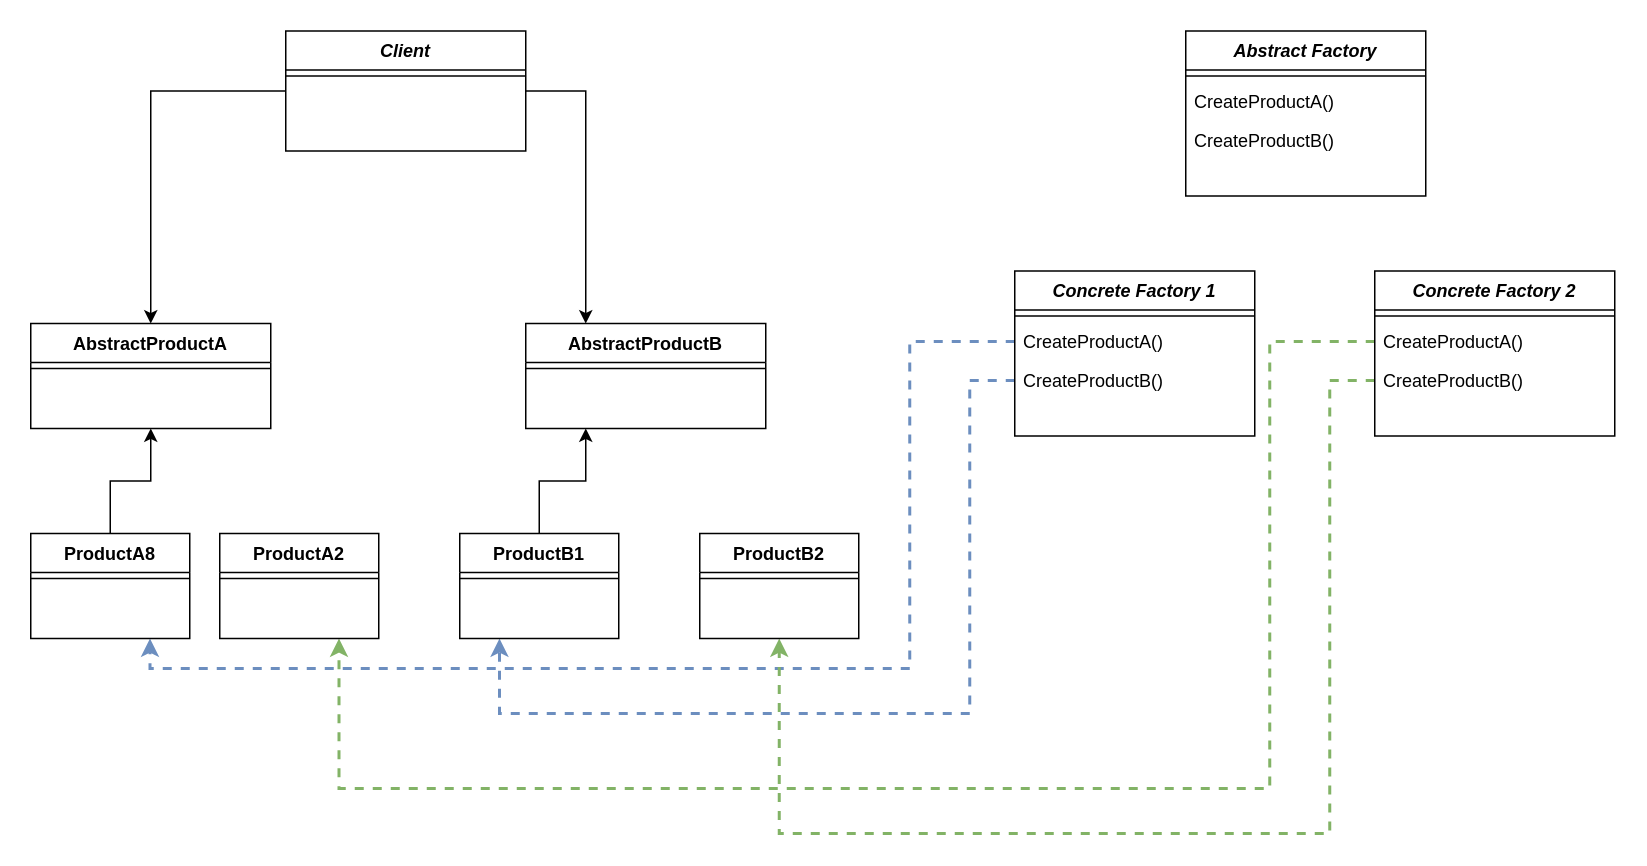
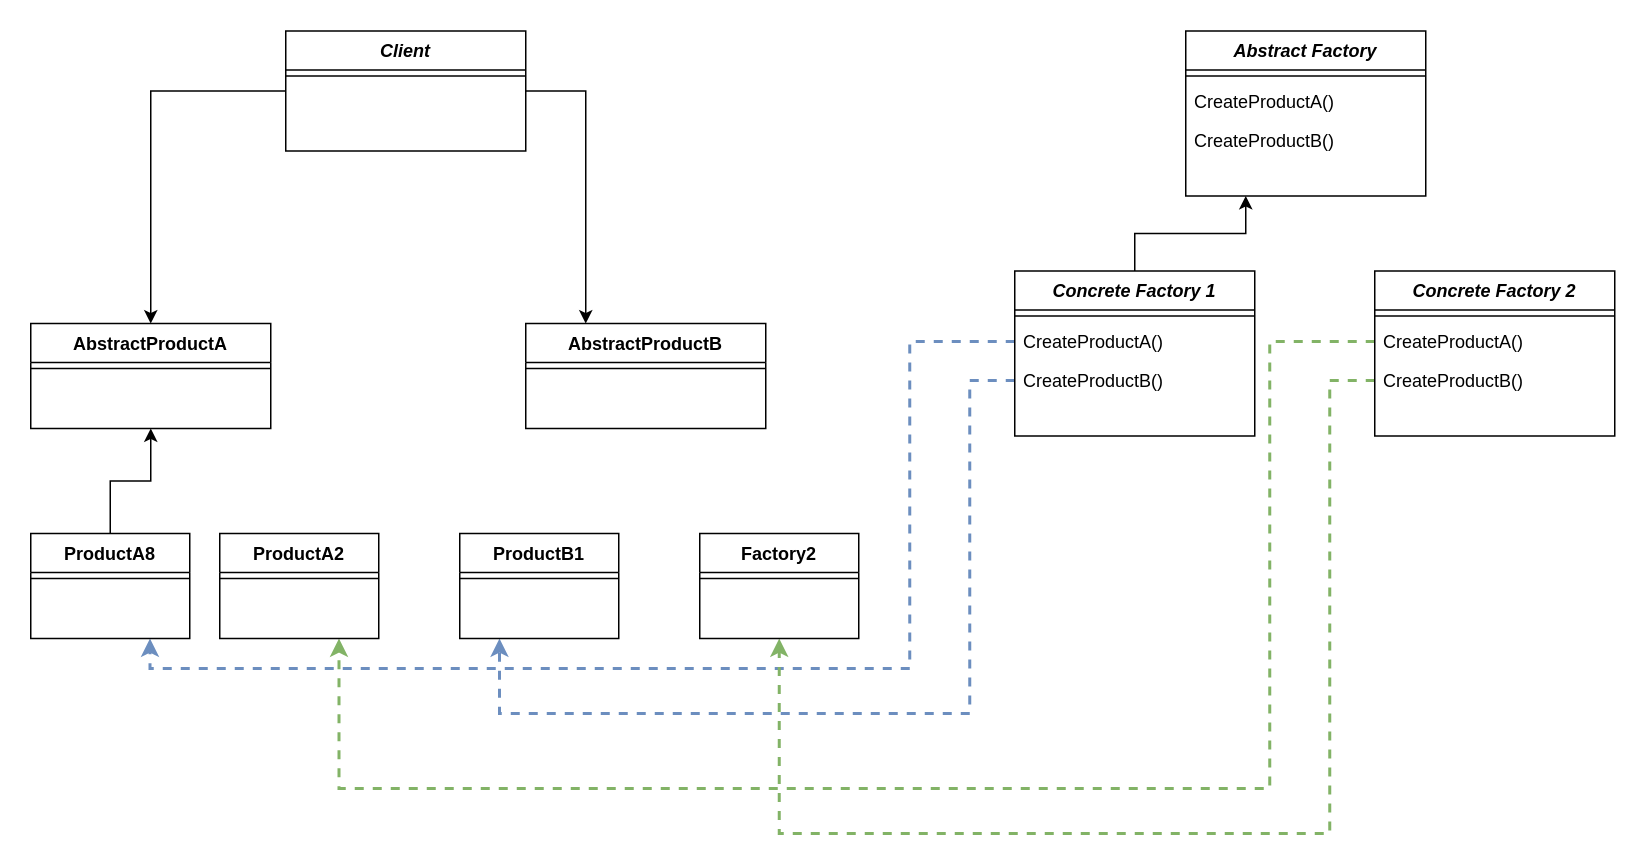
+ <mxCell id="6" style="edgeStyle=orthogonalEdgeStyle;rounded=0;orthogonalLoop=1;jettySize=auto;html=1;entryX=0.25;entryY=1;entryDx=0;entryDy=0;" parent="1" source="29" target="25" edge="1"><mxGeometry relative="1" as="geometry" /></mxCell>
- <mxCell id="5" style="edgeStyle=orthogonalEdgeStyle;rounded=0;orthogonalLoop=1;jettySize=auto;html=1;entryX=0.25;entryY=1;entryDx=0;entryDy=0;" parent="1" source="21" target="17" edge="1"><mxGeometry relative="1" as="geometry" /></mxCell>
- <mxCell id="23" value="ProductB2" style="swimlane;fontStyle=1;align=center;verticalAlign=top;childLayout=stackLayout;horizontal=1;startSize=26;horizontalStack=0;resizeParent=1;resizeLast=0;collapsible=1;marginBottom=0;rounded=0;shadow=0;strokeWidth=1;" parent="1" vertex="1"><mxGeometry x="466" y="355" width="106" height="70" as="geometry"><mxRectangle x="340" y="380" width="170" height="26" as="alternateBounds" /></mxGeometry></mxCell>
+ <mxCell id="23" value="Factory2" style="swimlane;fontStyle=1;align=center;verticalAlign=top;childLayout=stackLayout;horizontal=1;startSize=26;horizontalStack=0;resizeParent=1;resizeLast=0;collapsible=1;marginBottom=0;rounded=0;shadow=0;strokeWidth=1;" parent="1" vertex="1"><mxGeometry x="466" y="355" width="106" height="70" as="geometry"><mxRectangle x="340" y="380" width="170" height="26" as="alternateBounds" /></mxGeometry></mxCell>
